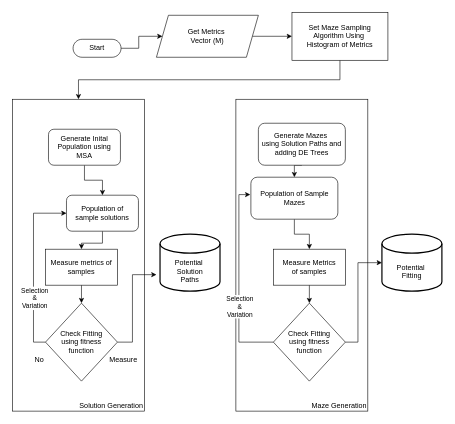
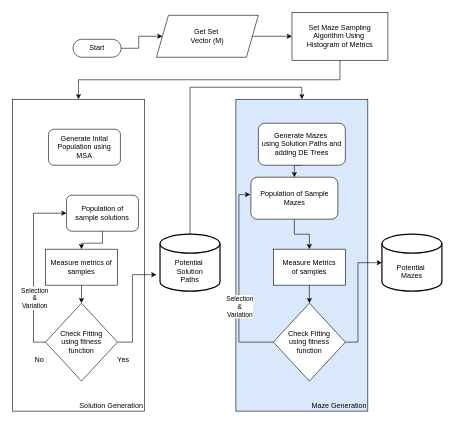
- <mxCell id="5" value="Get Metrics&amp;nbsp;&lt;div&gt;Vector (M)&lt;/div&gt;" style="shape=parallelogram;perimeter=parallelogramPerimeter;whiteSpace=wrap;html=1;fixedSize=1;" vertex="1" parent="1"><mxGeometry x="260" y="25" width="170" height="70" as="geometry" /></mxCell>
+ <mxCell id="5" value="Get Set&amp;nbsp;&lt;div&gt;Vector (M)&lt;/div&gt;" style="shape=parallelogram;perimeter=parallelogramPerimeter;whiteSpace=wrap;html=1;fixedSize=1;" vertex="1" parent="1"><mxGeometry x="260" y="25" width="170" height="70" as="geometry" /></mxCell>
+ <mxCell id="20" style="edgeStyle=orthogonalEdgeStyle;rounded=0;orthogonalLoop=1;jettySize=auto;html=1;exitX=0.5;exitY=0;exitDx=0;exitDy=0;exitPerimeter=0;entryX=0.5;entryY=0;entryDx=0;entryDy=0;" edge="1" parent="1" source="21" target="23"><mxGeometry relative="1" as="geometry"><Array as="points"><mxPoint x="316" y="145" /><mxPoint x="503" y="145" /></Array></mxGeometry></mxCell>
- <mxCell id="9" style="edgeStyle=orthogonalEdgeStyle;rounded=0;orthogonalLoop=1;jettySize=auto;html=1;exitX=0.5;exitY=1;exitDx=0;exitDy=0;" edge="1" parent="1" source="10" target="12"><mxGeometry relative="1" as="geometry" /></mxCell>
- <mxCell id="31" value="&lt;div&gt;&lt;br&gt;&lt;/div&gt;&lt;div&gt;&lt;br&gt;&lt;/div&gt;Potential&amp;nbsp;&lt;div&gt;Fitting&lt;/div&gt;" style="strokeWidth=2;html=1;shape=mxgraph.flowchart.database;whiteSpace=wrap;" vertex="1" parent="1"><mxGeometry x="636" y="390" width="100" height="95" as="geometry" /></mxCell>
+ <mxCell id="31" value="&lt;div&gt;&lt;br&gt;&lt;/div&gt;&lt;div&gt;&lt;br&gt;&lt;/div&gt;Potential&amp;nbsp;&lt;div&gt;Mazes&lt;/div&gt;" style="strokeWidth=2;html=1;shape=mxgraph.flowchart.database;whiteSpace=wrap;" vertex="1" parent="1"><mxGeometry x="636" y="390" width="100" height="95" as="geometry" /></mxCell>
- <mxCell id="19" value="Measure" style="text;html=1;align=center;verticalAlign=middle;whiteSpace=wrap;rounded=0;" vertex="1" parent="1"><mxGeometry x="175" y="585" width="60" height="30" as="geometry" /></mxCell>
+ <mxCell id="19" value="Yes" style="text;html=1;align=center;verticalAlign=middle;whiteSpace=wrap;rounded=0;" vertex="1" parent="1"><mxGeometry x="175" y="585" width="60" height="30" as="geometry" /></mxCell>
- <mxCell id="23" value="Maze Generation" style="rounded=0;whiteSpace=wrap;html=1;verticalAlign=bottom;align=right;" vertex="1" parent="1"><mxGeometry x="392.5" y="165" width="220" height="520" as="geometry" /></mxCell>
+ <mxCell id="23" value="Maze Generation" style="rounded=0;whiteSpace=wrap;html=1;verticalAlign=bottom;align=right;fillColor=#dae8fc;" vertex="1" parent="1"><mxGeometry x="392.5" y="165" width="220" height="520" as="geometry" /></mxCell>
